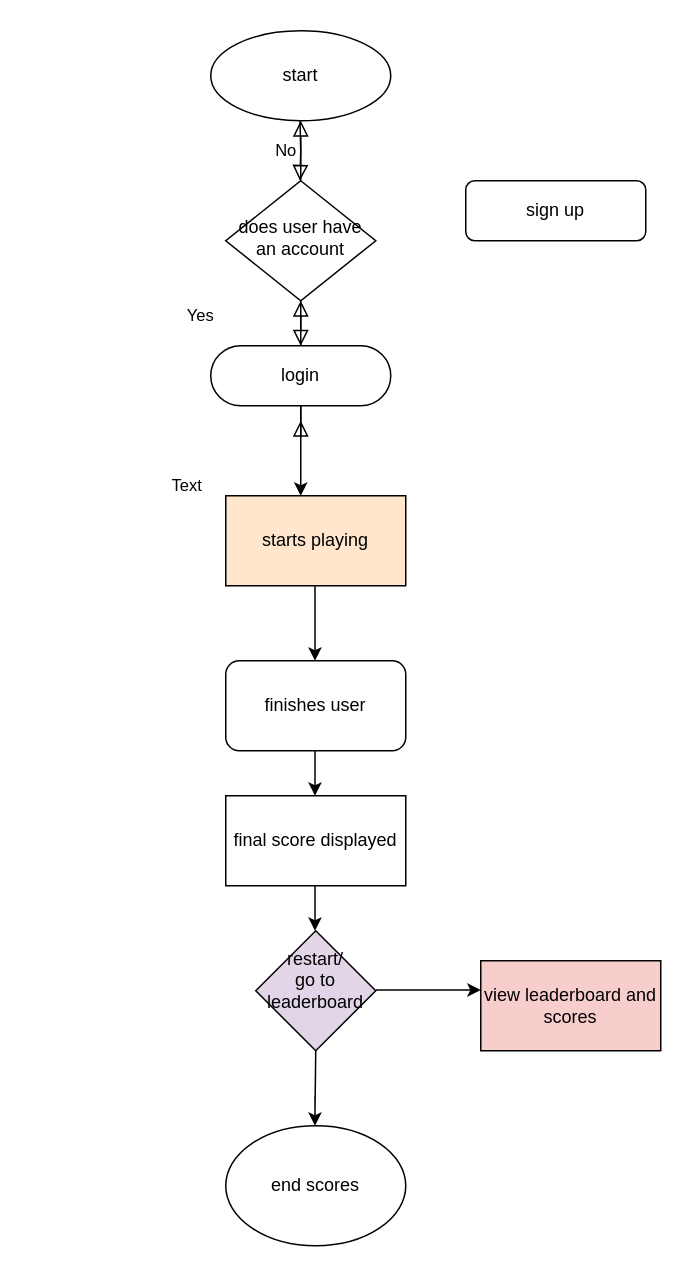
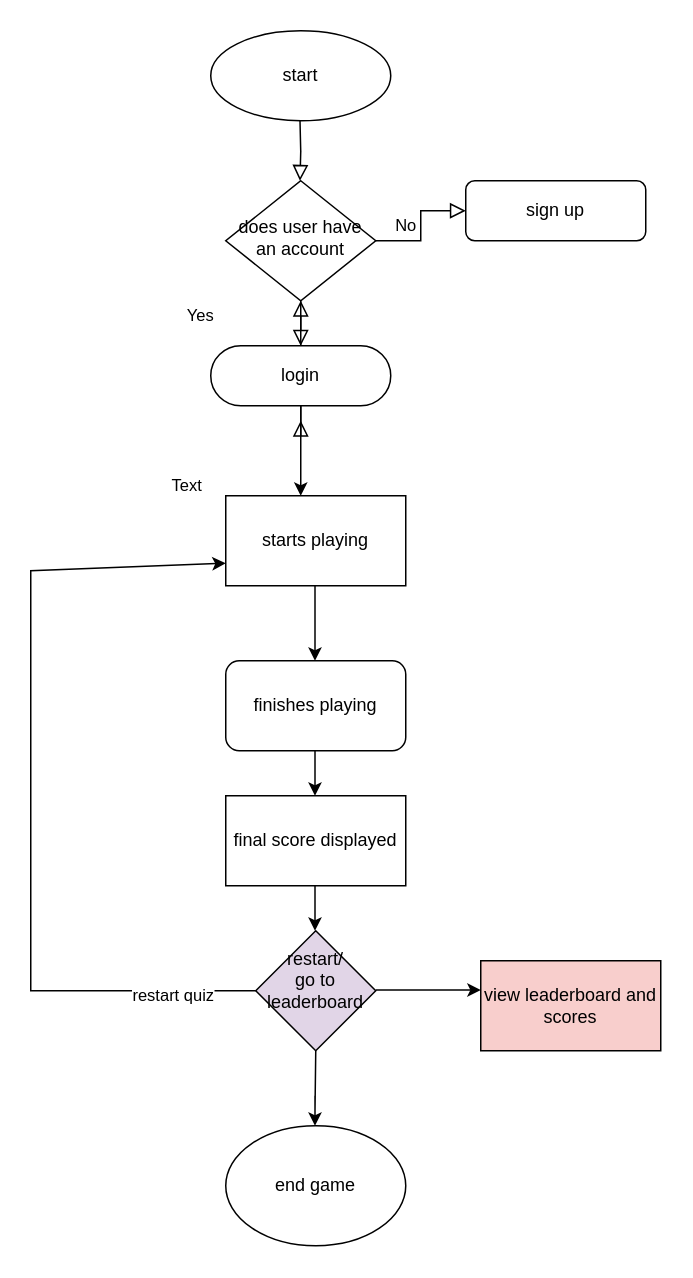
- <mxCell id="4" value="No" style="edgeStyle=orthogonalEdgeStyle;rounded=0;html=1;jettySize=auto;orthogonalLoop=1;fontSize=11;endArrow=block;endFill=0;endSize=8;strokeWidth=1;shadow=0;labelBackgroundColor=none;" parent="1" source="5" target="8" edge="1"><mxGeometry y="10" relative="1" as="geometry"><mxPoint as="offset" /></mxGeometry></mxCell>
+ <mxCell id="4" value="No" style="edgeStyle=orthogonalEdgeStyle;rounded=0;html=1;jettySize=auto;orthogonalLoop=1;fontSize=11;endArrow=block;endFill=0;endSize=8;strokeWidth=1;shadow=0;labelBackgroundColor=none;" parent="1" source="5" target="6" edge="1"><mxGeometry y="10" relative="1" as="geometry"><mxPoint as="offset" /></mxGeometry></mxCell>
- <mxCell id="12" value="starts playing" style="rounded=0;whiteSpace=wrap;html=1;fillColor=#ffe6cc;" vertex="1" parent="1"><mxGeometry x="150" y="330" width="120" height="60" as="geometry" /></mxCell>
+ <mxCell id="12" value="starts playing" style="rounded=0;whiteSpace=wrap;html=1;" vertex="1" parent="1"><mxGeometry x="150" y="330" width="120" height="60" as="geometry" /></mxCell>
- <mxCell id="13" value="finishes user" style="rounded=1;whiteSpace=wrap;html=1;" vertex="1" parent="1"><mxGeometry x="150" y="440" width="120" height="60" as="geometry" /></mxCell>
+ <mxCell id="13" value="finishes playing" style="rounded=1;whiteSpace=wrap;html=1;" vertex="1" parent="1"><mxGeometry x="150" y="440" width="120" height="60" as="geometry" /></mxCell>
+ <mxCell id="20" value="" style="endArrow=classic;html=1;rounded=0;entryX=0;entryY=0.75;entryDx=0;entryDy=0;exitX=0;exitY=0.5;exitDx=0;exitDy=0;" edge="1" parent="1" source="19" target="12"><mxGeometry width="50" height="50" relative="1" as="geometry"><mxPoint x="120" y="560" as="sourcePoint" /><mxPoint x="130" y="380" as="targetPoint" /><Array as="points"><mxPoint x="20" y="660" /><mxPoint x="20" y="380" /></Array></mxGeometry></mxCell>
+ <mxCell id="21" value="restart quiz" style="edgeLabel;html=1;align=center;verticalAlign=middle;resizable=0;points=[];" vertex="1" connectable="0" parent="20"><mxGeometry x="-0.8" y="2" relative="1" as="geometry"><mxPoint as="offset" /></mxGeometry></mxCell>
- <mxCell id="25" value="end scores" style="ellipse;whiteSpace=wrap;html=1;" vertex="1" parent="1"><mxGeometry x="150" y="750" width="120" height="80" as="geometry" /></mxCell>
+ <mxCell id="25" value="end game" style="ellipse;whiteSpace=wrap;html=1;" vertex="1" parent="1"><mxGeometry x="150" y="750" width="120" height="80" as="geometry" /></mxCell>
